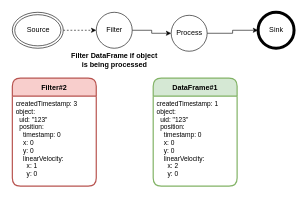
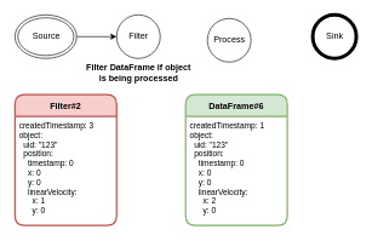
- <mxCell id="2" value="" style="edgeStyle=orthogonalEdgeStyle;rounded=0;orthogonalLoop=1;jettySize=auto;html=1;dashed=1;" parent="1" source="3" target="8" edge="1"><mxGeometry relative="1" as="geometry" /></mxCell>
+ <mxCell id="2" value="" style="edgeStyle=orthogonalEdgeStyle;rounded=0;orthogonalLoop=1;jettySize=auto;html=1;" parent="1" source="3" target="8" edge="1"><mxGeometry relative="1" as="geometry" /></mxCell>
- <mxCell id="7" value="" style="edgeStyle=orthogonalEdgeStyle;rounded=0;orthogonalLoop=1;jettySize=auto;html=1;" parent="1" source="8" target="5" edge="1"><mxGeometry relative="1" as="geometry" /></mxCell>
- <mxCell id="4" value="" style="edgeStyle=orthogonalEdgeStyle;rounded=0;orthogonalLoop=1;jettySize=auto;html=1;" parent="1" source="5" target="6" edge="1"><mxGeometry relative="1" as="geometry" /></mxCell>
- <mxCell id="9" value="DataFrame#1" style="swimlane;childLayout=stackLayout;horizontal=1;startSize=30;horizontalStack=0;rounded=1;fontSize=12;fontStyle=1;strokeWidth=2;resizeParent=0;resizeLast=1;shadow=0;dashed=0;align=center;fillColor=#d5e8d4;strokeColor=#82b366;" parent="1" vertex="1"><mxGeometry x="255" y="130" width="140" height="180" as="geometry" /></mxCell>
+ <mxCell id="9" value="DataFrame#6" style="swimlane;childLayout=stackLayout;horizontal=1;startSize=30;horizontalStack=0;rounded=1;fontSize=12;fontStyle=1;strokeWidth=2;resizeParent=0;resizeLast=1;shadow=0;dashed=0;align=center;fillColor=#d5e8d4;strokeColor=#82b366;" parent="1" vertex="1"><mxGeometry x="255" y="130" width="140" height="180" as="geometry" /></mxCell>
